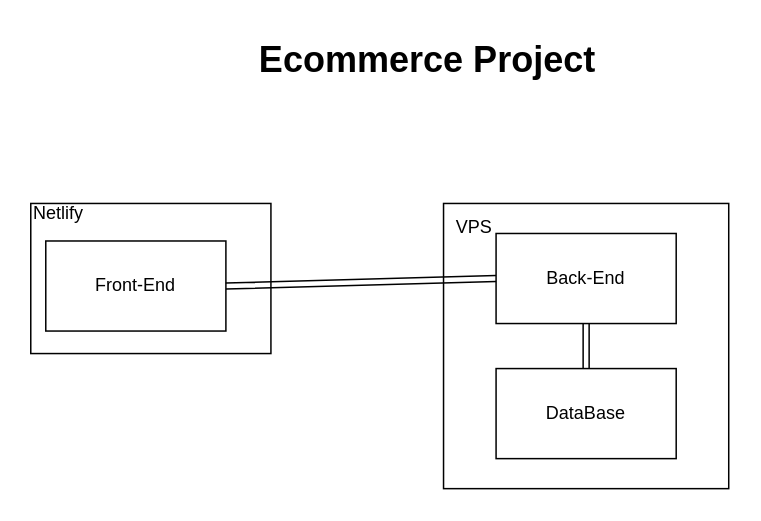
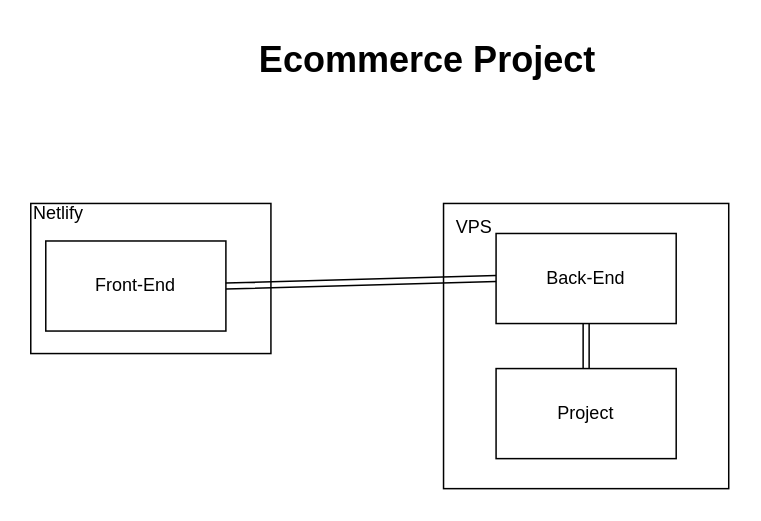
- <mxCell id="6" value="DataBase" style="rounded=0;whiteSpace=wrap;html=1;" parent="1" vertex="1"><mxGeometry x="330" y="245" width="120" height="60" as="geometry" /></mxCell>
+ <mxCell id="6" value="Project" style="rounded=0;whiteSpace=wrap;html=1;" parent="1" vertex="1"><mxGeometry x="330" y="245" width="120" height="60" as="geometry" /></mxCell>
